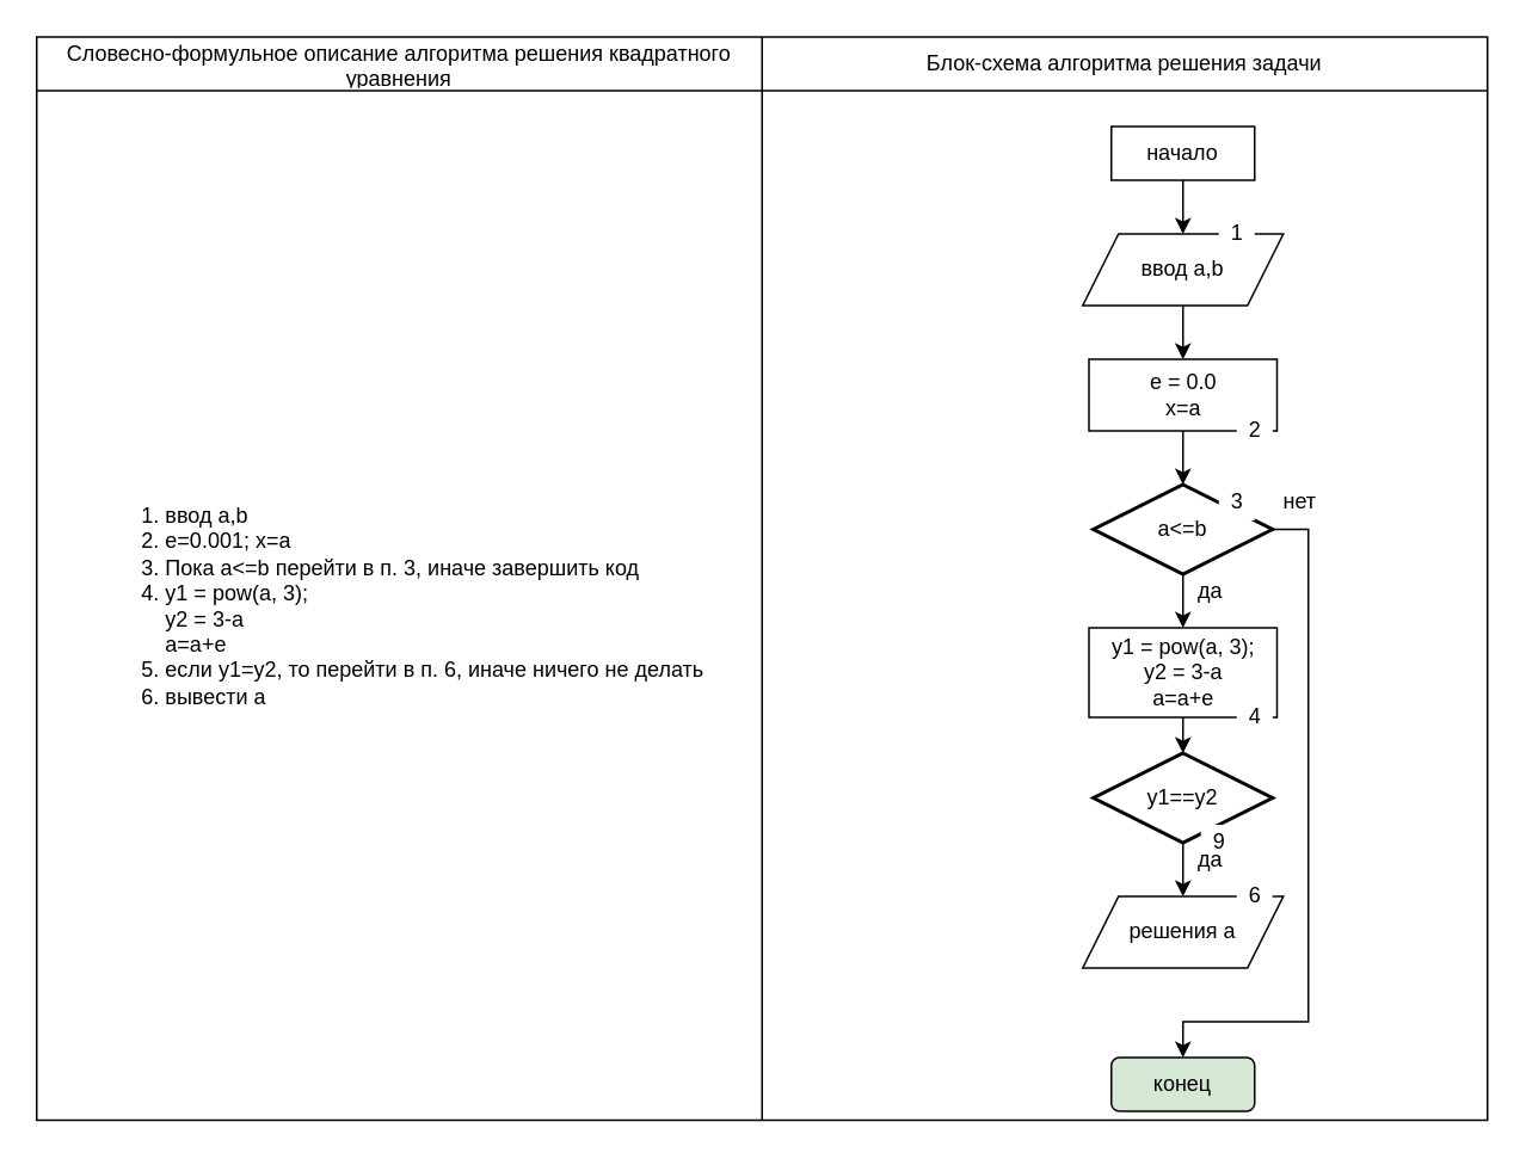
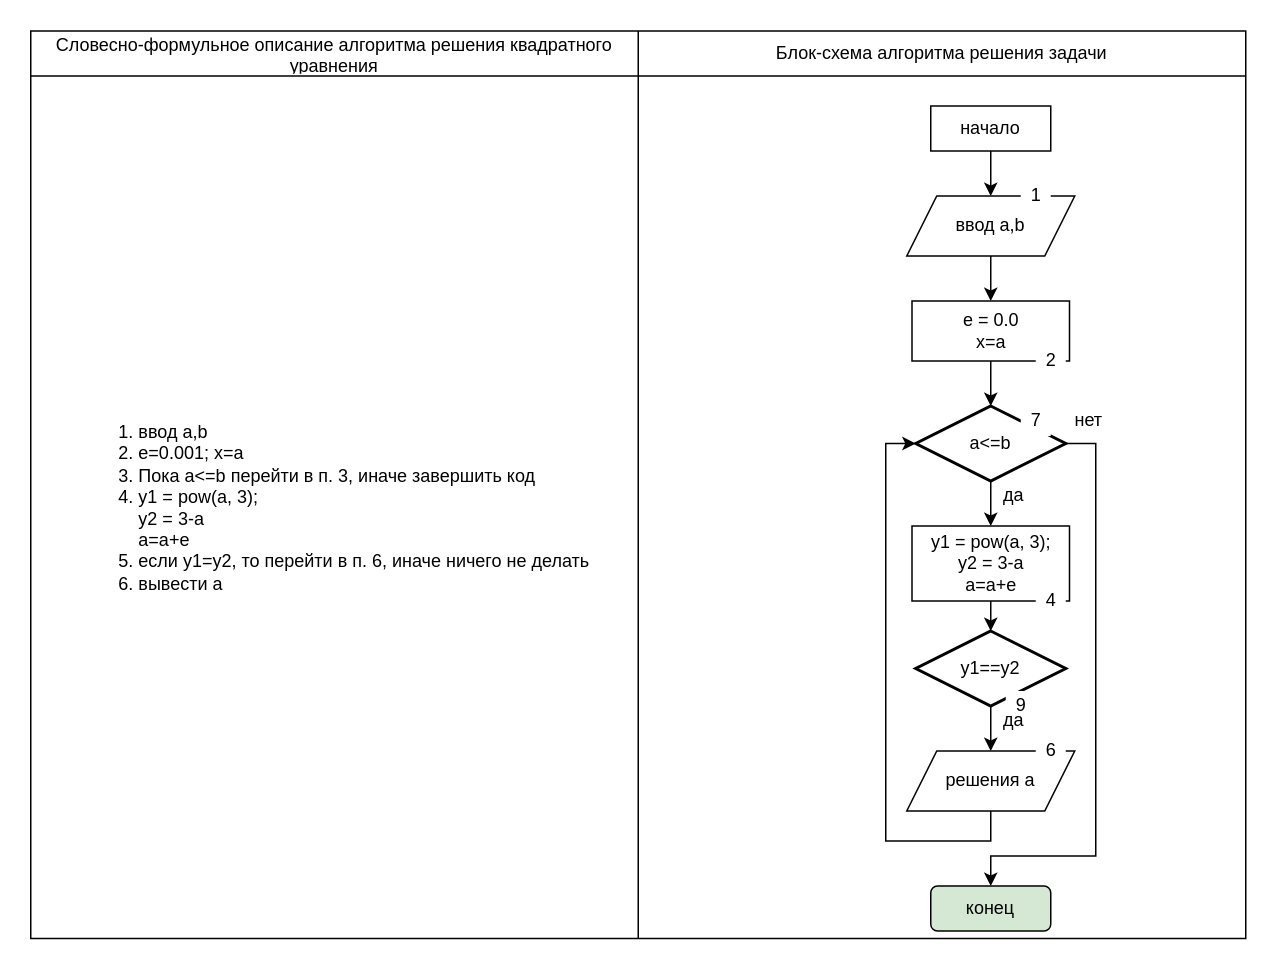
- <mxCell id="29" value="3" style="text;html=1;align=center;verticalAlign=middle;resizable=0;points=[];autosize=1;strokeColor=none;fillColor=#FFFFFF;" vertex="1" parent="1"><mxGeometry x="680" y="270" width="20" height="20" as="geometry" /></mxCell>
+ <mxCell id="29" value="7" style="text;html=1;align=center;verticalAlign=middle;resizable=0;points=[];autosize=1;strokeColor=none;fillColor=#FFFFFF;" vertex="1" parent="1"><mxGeometry x="680" y="270" width="20" height="20" as="geometry" /></mxCell>
+ <mxCell id="24" style="edgeStyle=orthogonalEdgeStyle;rounded=0;orthogonalLoop=1;jettySize=auto;html=1;exitX=0.5;exitY=1;exitDx=0;exitDy=0;entryX=0;entryY=0.5;entryDx=0;entryDy=0;entryPerimeter=0;" edge="1" parent="1" source="25" target="17"><mxGeometry relative="1" as="geometry" /></mxCell>
